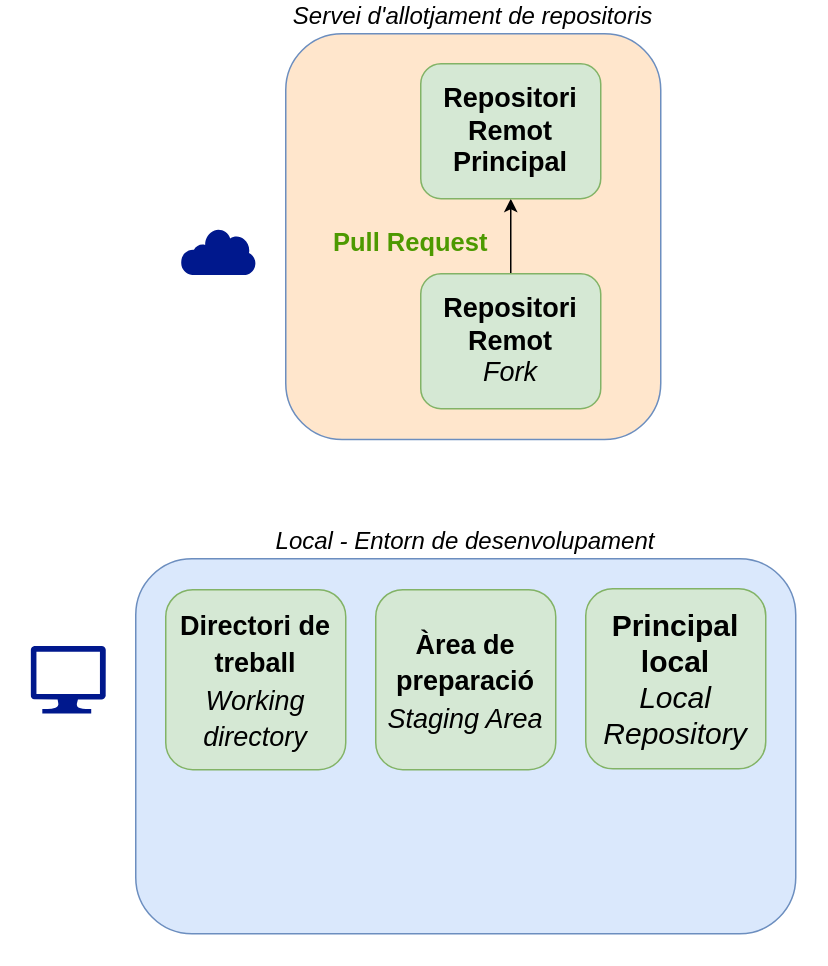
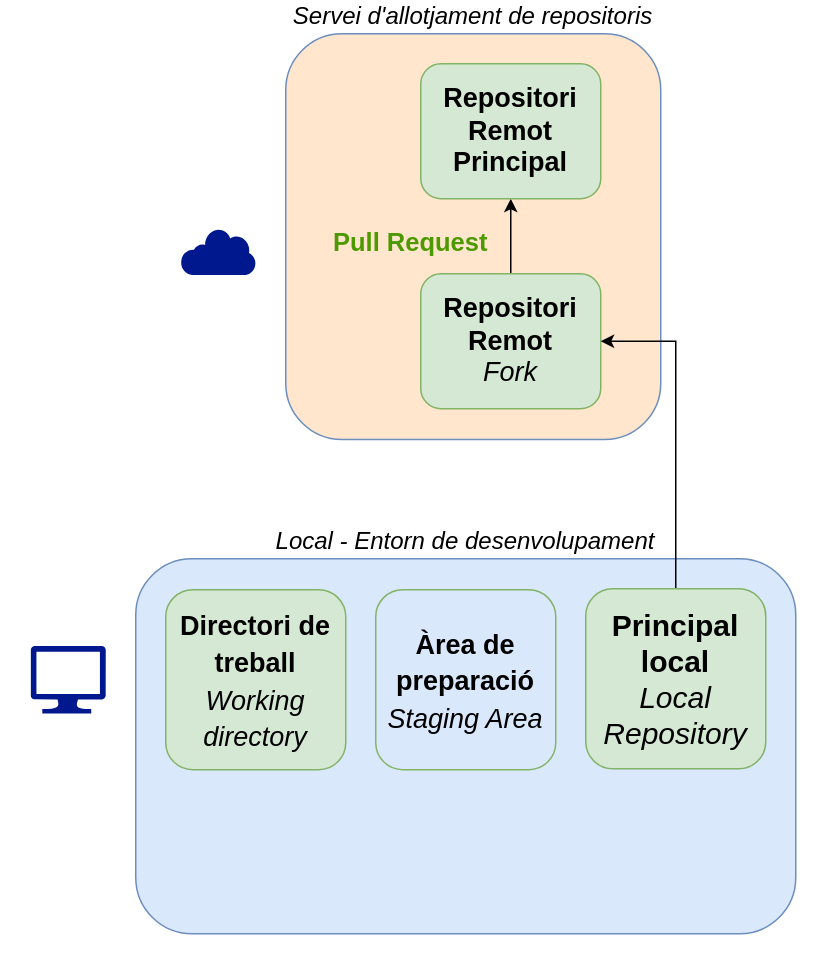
+ <mxCell id="8" style="edgeStyle=orthogonalEdgeStyle;rounded=0;orthogonalLoop=1;jettySize=auto;html=1;exitX=0.5;exitY=0;exitDx=0;exitDy=0;entryX=1;entryY=0.5;entryDx=0;entryDy=0;" edge="1" parent="1" source="9" target="7"><mxGeometry relative="1" as="geometry" /></mxCell>
- <mxCell id="10" value="&lt;b style=&quot;border-color: var(--border-color); font-size: 18px;&quot;&gt;Àrea de preparació&lt;/b&gt;&lt;br style=&quot;border-color: var(--border-color); font-size: 18px;&quot;&gt;&lt;i style=&quot;border-color: var(--border-color); font-size: 18px;&quot;&gt;Staging Area&lt;/i&gt;" style="rounded=1;whiteSpace=wrap;html=1;fontSize=20;fillColor=#d5e8d4;strokeColor=#82b366;" parent="1" vertex="1"><mxGeometry x="250" y="390.63" width="120" height="120" as="geometry" /></mxCell>
+ <mxCell id="10" value="&lt;b style=&quot;border-color: var(--border-color); font-size: 18px;&quot;&gt;Àrea de preparació&lt;/b&gt;&lt;br style=&quot;border-color: var(--border-color); font-size: 18px;&quot;&gt;&lt;i style=&quot;border-color: var(--border-color); font-size: 18px;&quot;&gt;Staging Area&lt;/i&gt;" style="rounded=1;whiteSpace=wrap;html=1;fontSize=20;fillColor=#dae8fc;strokeColor=#82b366;" parent="1" vertex="1"><mxGeometry x="250" y="390.63" width="120" height="120" as="geometry" /></mxCell>
